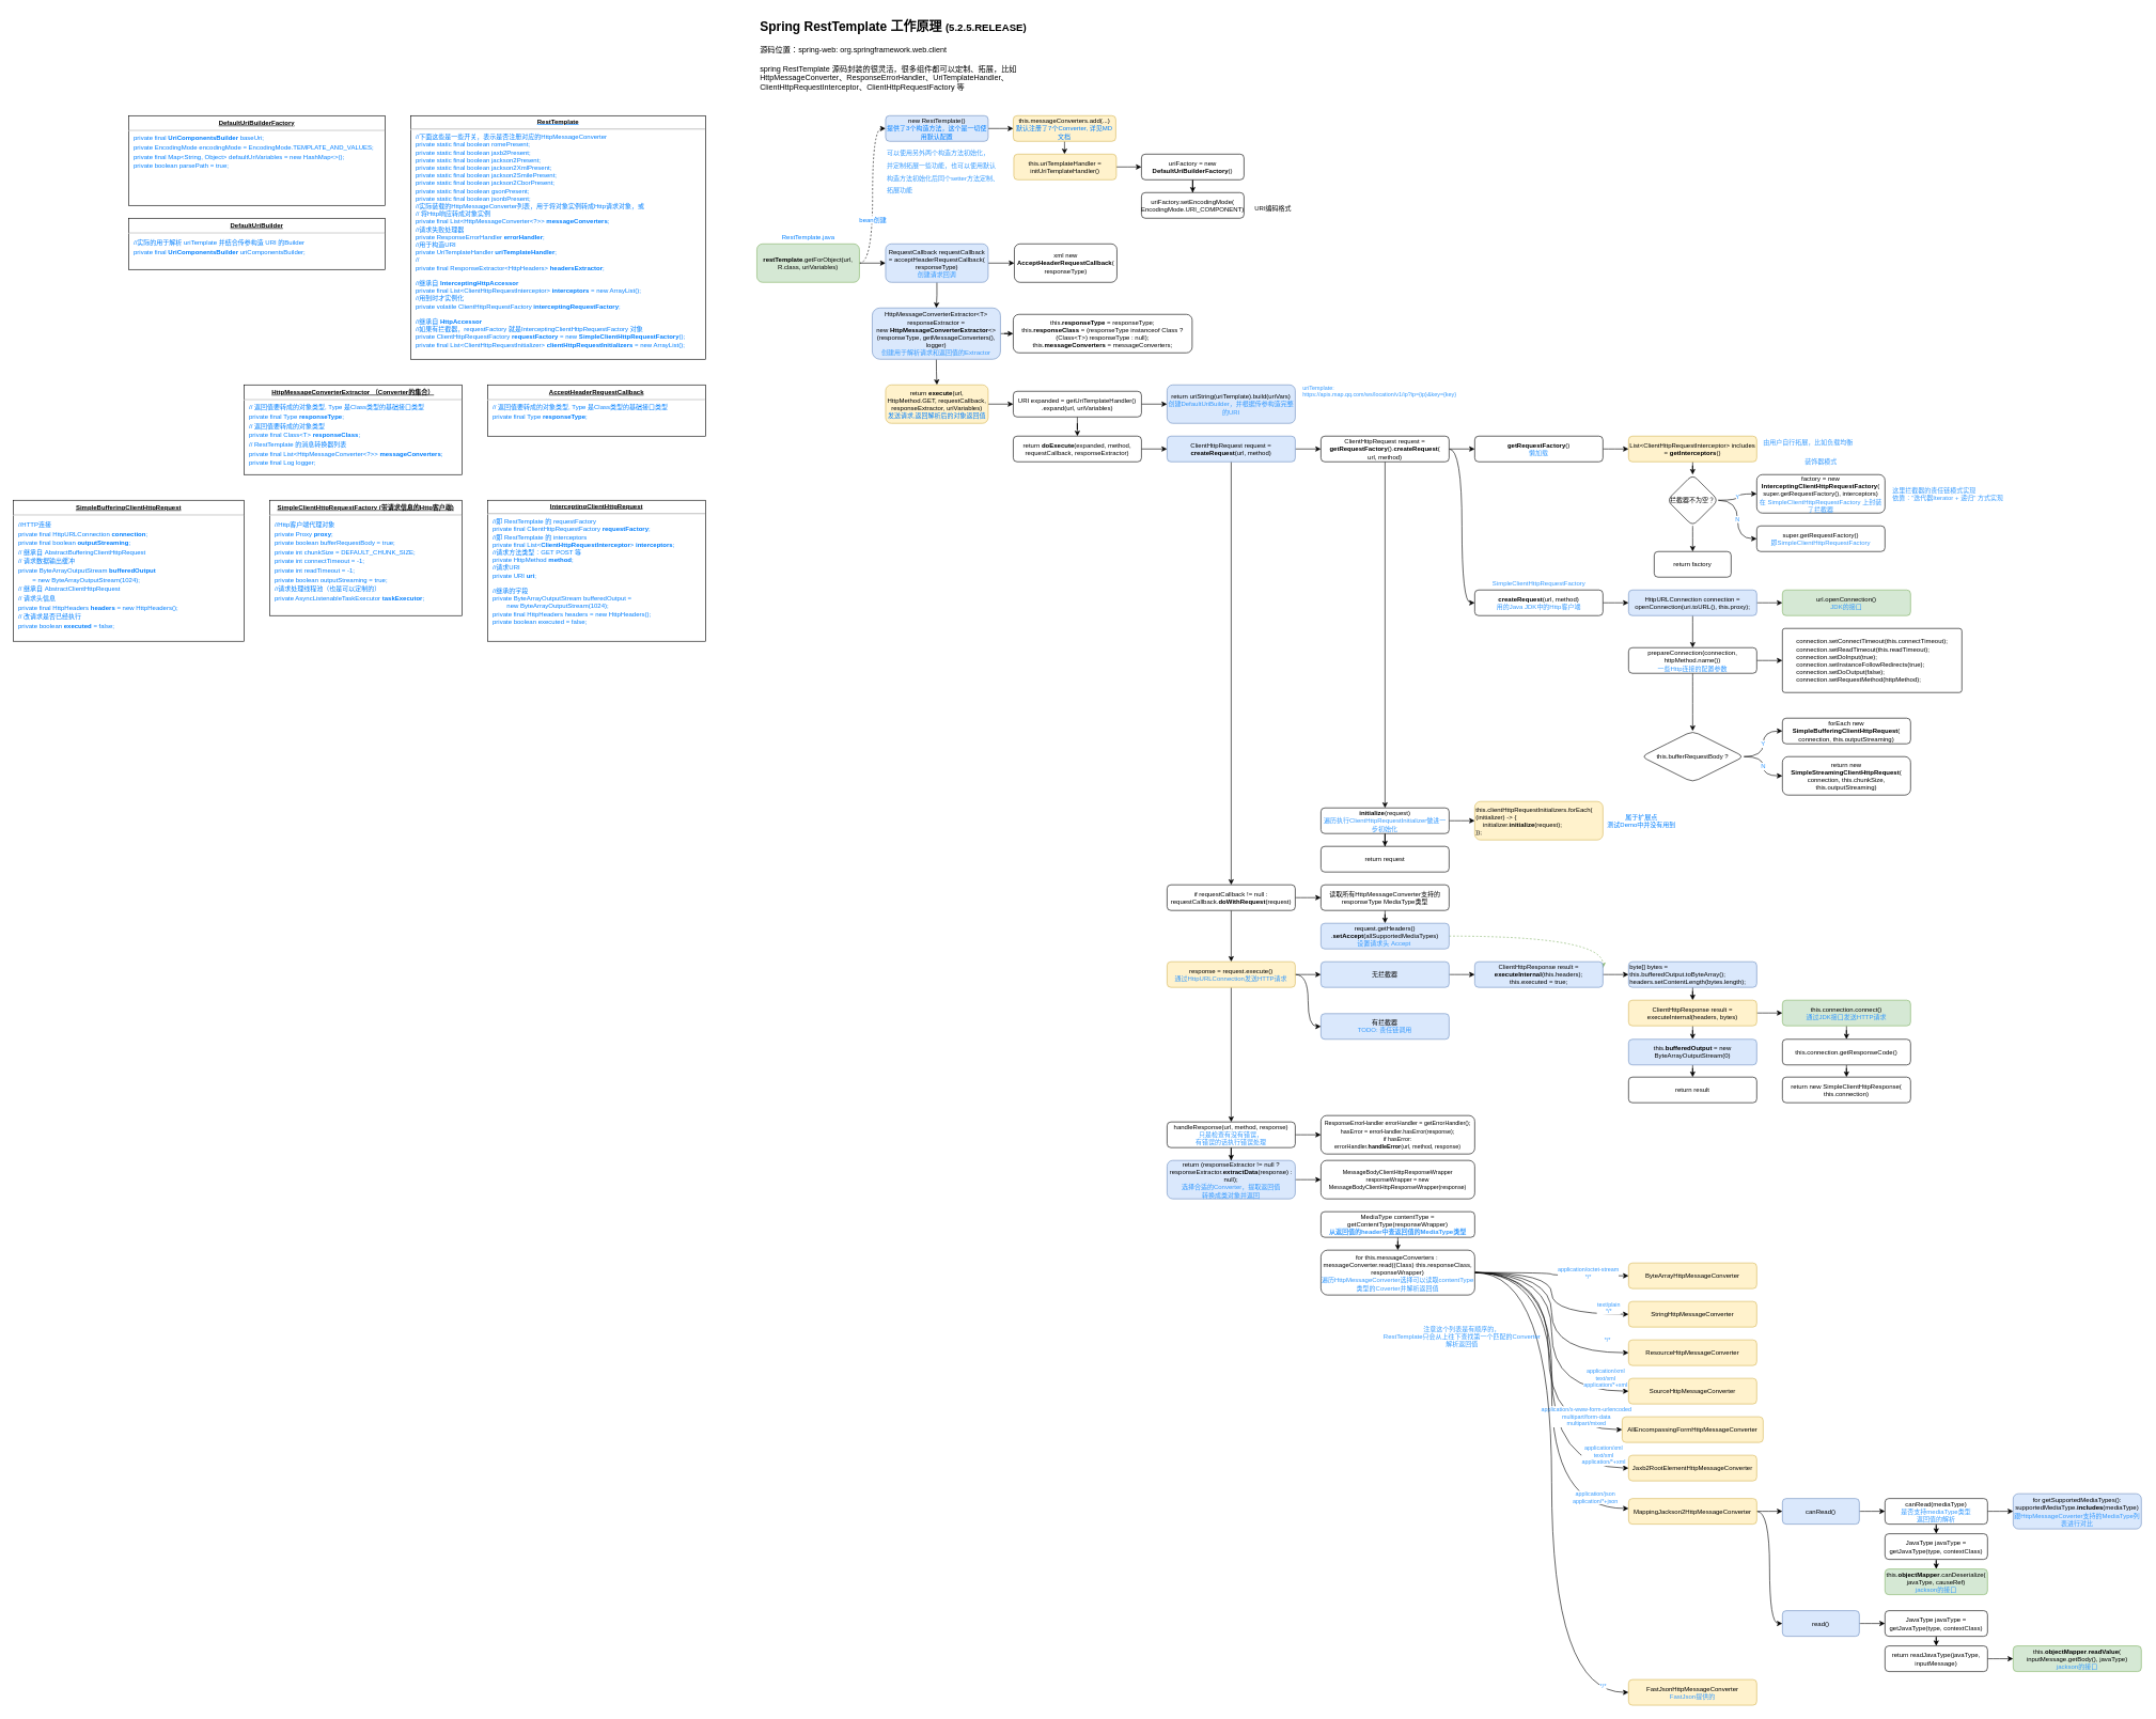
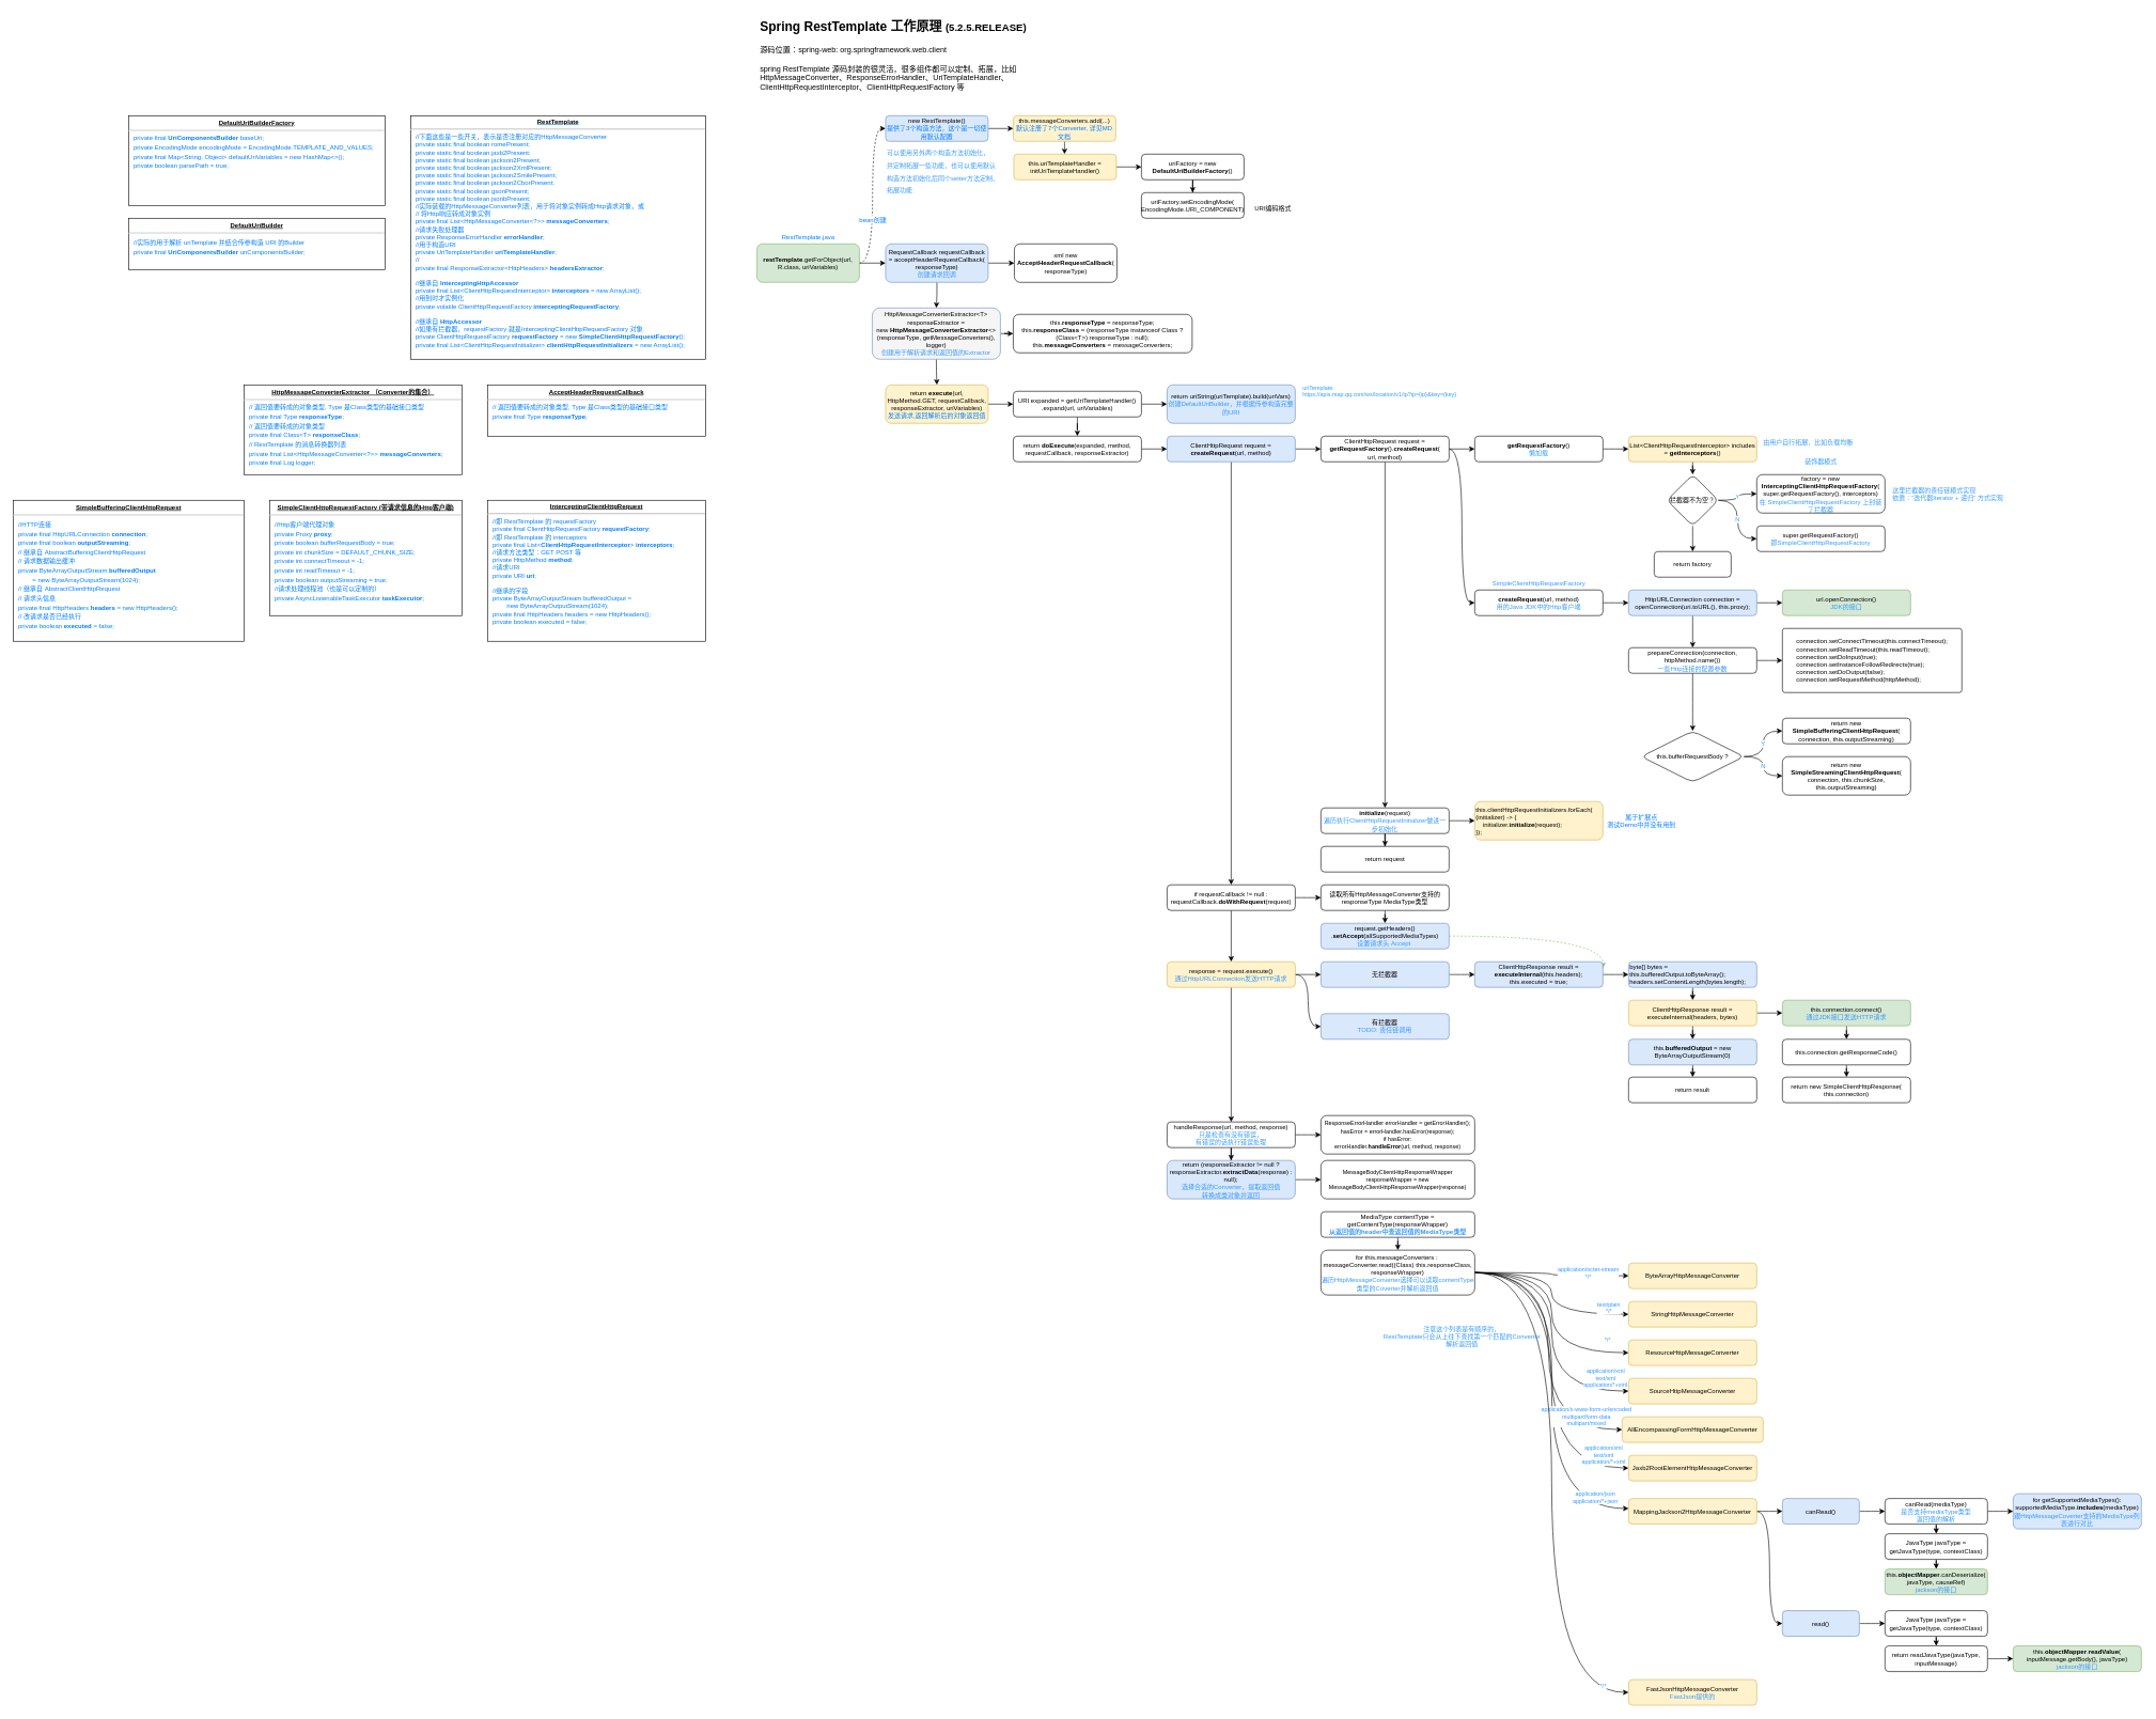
- <mxCell id="8" value="&lt;div&gt;HttpMessageConverterExtractor&amp;lt;T&amp;gt; responseExtractor =&lt;/div&gt;&lt;div&gt;&lt;span&gt;&#09;&#09;&#09;&#09;&lt;/span&gt;new &lt;b&gt;HttpMessageConverterExtractor&lt;/b&gt;&amp;lt;&amp;gt;(responseType, getMessageConverters(), logger)&lt;/div&gt;&lt;div&gt;&lt;font color=&quot;#3399ff&quot;&gt;创建用于解析请求和返回值的Extractor&lt;/font&gt;&lt;/div&gt;" style="rounded=1;whiteSpace=wrap;html=1;fontSize=10;fillColor=#dae8fc;strokeColor=#6c8ebf;" vertex="1" parent="1"><mxGeometry x="1360" y="480" width="200" height="80" as="geometry" /></mxCell>
+ <mxCell id="8" value="&lt;div&gt;HttpMessageConverterExtractor&amp;lt;T&amp;gt; responseExtractor =&lt;/div&gt;&lt;div&gt;&lt;span&gt;&#09;&#09;&#09;&#09;&lt;/span&gt;new &lt;b&gt;HttpMessageConverterExtractor&lt;/b&gt;&amp;lt;&amp;gt;(responseType, getMessageConverters(), logger)&lt;/div&gt;&lt;div&gt;&lt;font color=&quot;#3399ff&quot;&gt;创建用于解析请求和返回值的Extractor&lt;/font&gt;&lt;/div&gt;" style="rounded=1;whiteSpace=wrap;html=1;fontSize=10;fillColor=#f5f5f5;strokeColor=#6c8ebf;" vertex="1" parent="1"><mxGeometry x="1360" y="480" width="200" height="80" as="geometry" /></mxCell>
- <mxCell id="96" value="forEach new &lt;b&gt;SimpleBufferingClientHttpRequest&lt;/b&gt;(&lt;br&gt;connection, this.outputStreaming)" style="rounded=1;whiteSpace=wrap;html=1;fontSize=10;" vertex="1" parent="1"><mxGeometry x="2780" y="1120" width="200" height="40" as="geometry" /></mxCell>
+ <mxCell id="96" value="return new &lt;b&gt;SimpleBufferingClientHttpRequest&lt;/b&gt;(&lt;br&gt;connection, this.outputStreaming)" style="rounded=1;whiteSpace=wrap;html=1;fontSize=10;" vertex="1" parent="1"><mxGeometry x="2780" y="1120" width="200" height="40" as="geometry" /></mxCell>
